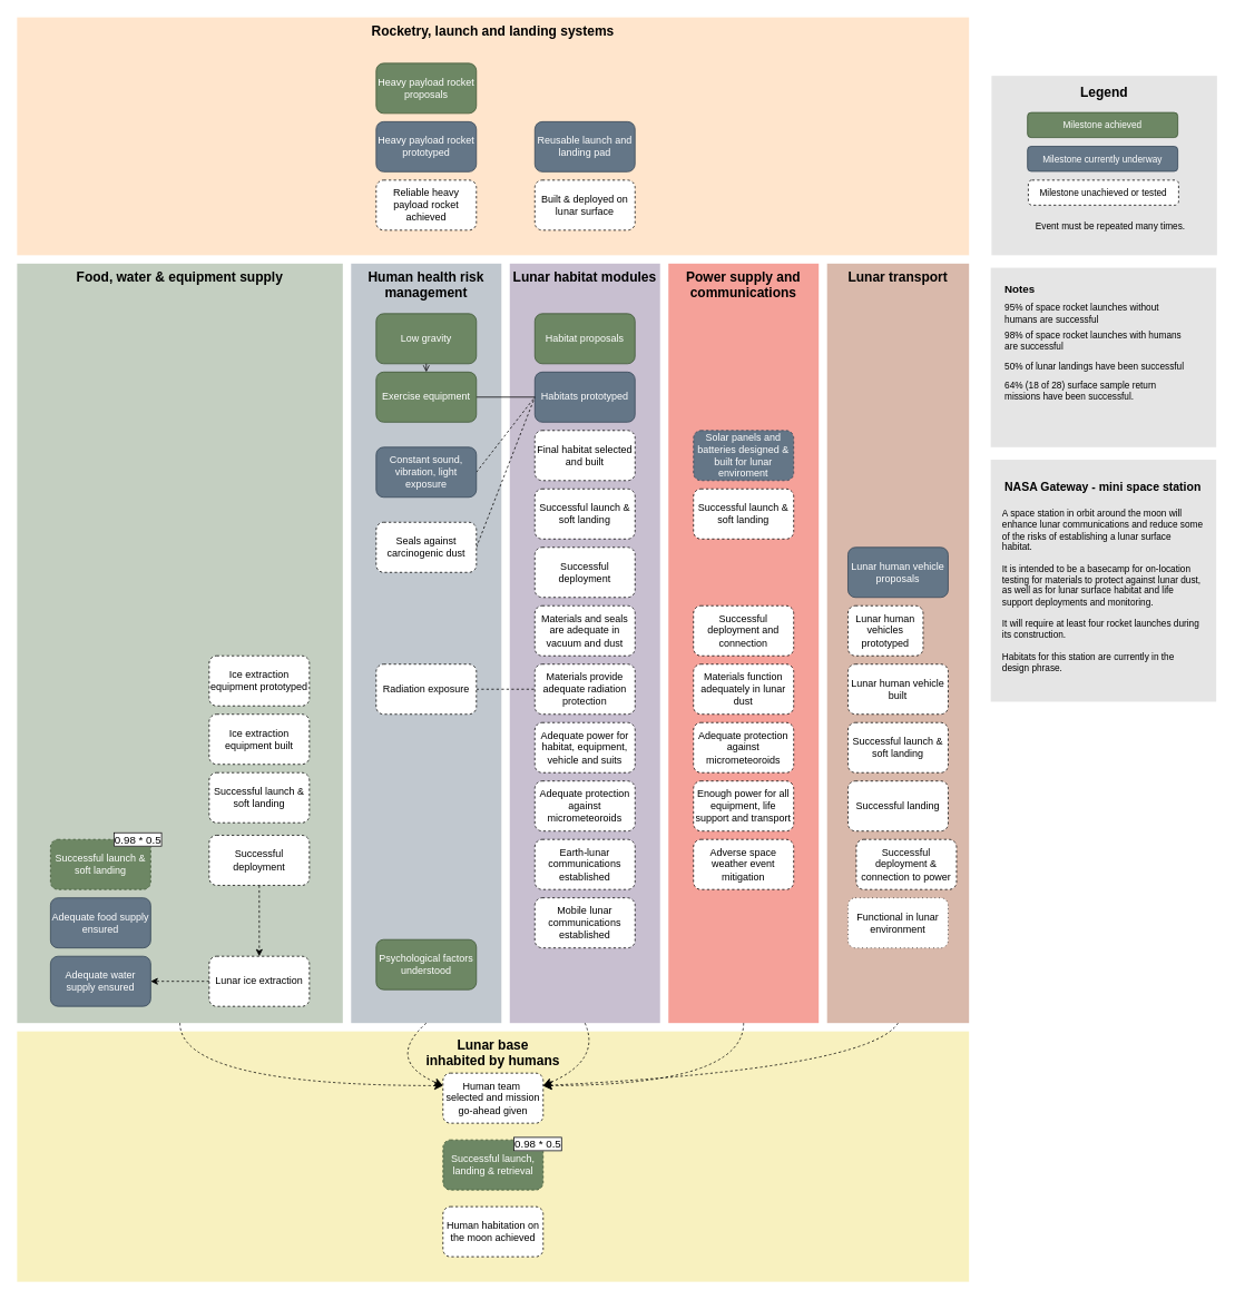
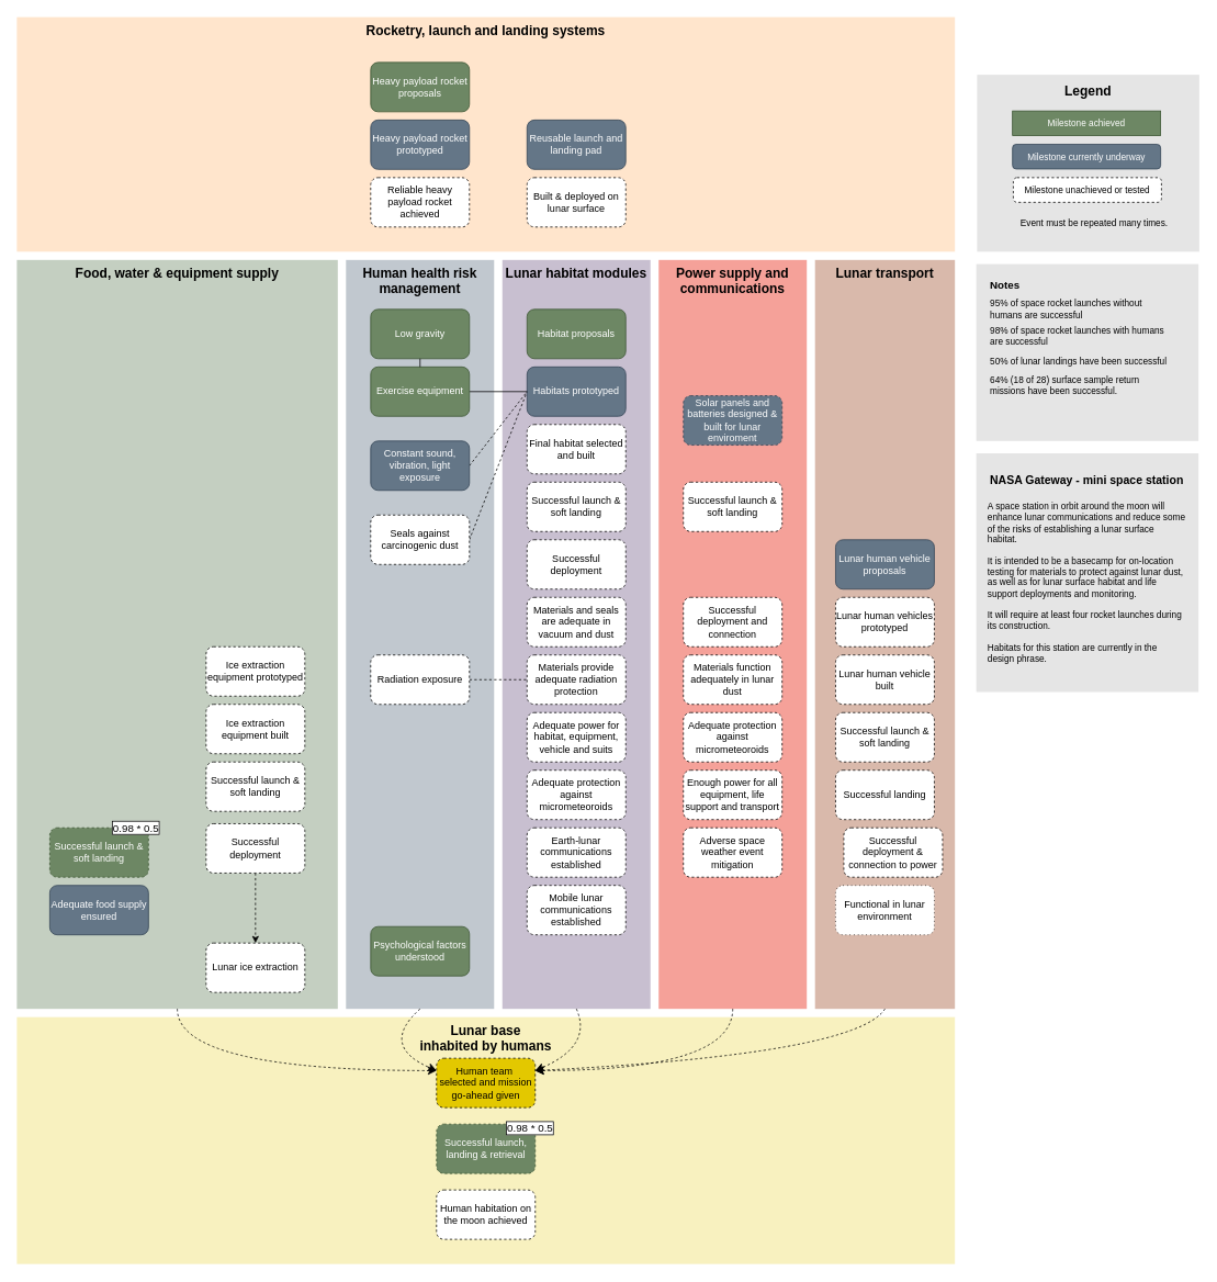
- <mxCell id="72" value="Milestone achieved" style="rounded=1;whiteSpace=wrap;html=1;fontFamily=Helvetica;fontSize=11;labelBackgroundColor=none;fillColor=#6d8764;strokeColor=#3A5431;fontColor=#ffffff;" parent="1" vertex="1"><mxGeometry x="1230" y="134" width="180" height="30" as="geometry" /></mxCell>
+ <mxCell id="72" value="Milestone achieved" style="whiteSpace=wrap;html=1;fontFamily=Helvetica;fontSize=11;labelBackgroundColor=none;fillColor=#6d8764;strokeColor=#3A5431;fontColor=#ffffff;rounded=0;" parent="1" vertex="1"><mxGeometry x="1230" y="134" width="180" height="30" as="geometry" /></mxCell>
- <mxCell id="63" value="" style="edgeStyle=orthogonalEdgeStyle;rounded=0;orthogonalLoop=1;jettySize=auto;html=1;endArrow=open;endFill=0;" parent="1" source="37" target="51" edge="1"><mxGeometry relative="1" as="geometry"><mxPoint x="510" y="435" as="sourcePoint" /><mxPoint x="510" y="656" as="targetPoint" /><Array as="points"><mxPoint x="510" y="485" /></Array></mxGeometry></mxCell>
+ <mxCell id="63" value="" style="edgeStyle=orthogonalEdgeStyle;rounded=0;orthogonalLoop=1;jettySize=auto;html=1;endArrow=none;endFill=0;" parent="1" source="37" target="51" edge="1"><mxGeometry relative="1" as="geometry"><mxPoint x="510" y="435" as="sourcePoint" /><mxPoint x="510" y="656" as="targetPoint" /><Array as="points"><mxPoint x="510" y="485" /></Array></mxGeometry></mxCell>
- <mxCell id="52" value="Solar panels and batteries designed &amp;amp; built for lunar enviroment" style="rounded=1;whiteSpace=wrap;html=1;dashed=1;fillColor=#647687;fontColor=#ffffff;strokeColor=#314354;" parent="1" vertex="1"><mxGeometry x="830" y="515" width="120" height="60" as="geometry" /></mxCell>
+ <mxCell id="52" value="Solar panels and batteries designed &amp;amp; built for lunar enviroment" style="rounded=1;whiteSpace=wrap;html=1;dashed=1;fillColor=#647687;fontColor=#ffffff;strokeColor=#314354;" parent="1" vertex="1"><mxGeometry x="830" y="480" width="120" height="60" as="geometry" /></mxCell>
- <mxCell id="25" value="Lunar human vehicles prototyped" style="rounded=1;whiteSpace=wrap;html=1;dashed=1;" parent="1" vertex="1"><mxGeometry x="1015" y="725" width="90" height="60" as="geometry" /></mxCell>
+ <mxCell id="25" value="Lunar human vehicles prototyped" style="rounded=1;whiteSpace=wrap;html=1;dashed=1;" parent="1" vertex="1"><mxGeometry x="1015" y="725" width="120" height="60" as="geometry" /></mxCell>
- <mxCell id="34" value="Adequate water supply ensured" style="rounded=1;whiteSpace=wrap;html=1;fillColor=#647687;strokeColor=#314354;fontColor=#ffffff;" parent="1" vertex="1"><mxGeometry x="60" y="1145" width="120" height="60" as="geometry" /></mxCell>
- <mxCell id="35" style="edgeStyle=orthogonalEdgeStyle;rounded=0;orthogonalLoop=1;jettySize=auto;html=1;endArrow=classic;endFill=1;dashed=1;" parent="1" source="33" target="34" edge="1"><mxGeometry relative="1" as="geometry" /></mxCell>
- <mxCell id="24" value="Human team&amp;nbsp;&lt;div&gt;selected and mission go-ahead given&lt;/div&gt;" style="rounded=1;whiteSpace=wrap;html=1;dashed=1;" parent="1" vertex="1"><mxGeometry x="530" y="1285" width="120" height="60" as="geometry" /></mxCell>
+ <mxCell id="24" value="Human team&amp;nbsp;&lt;div&gt;selected and mission go-ahead given&lt;/div&gt;" style="rounded=1;whiteSpace=wrap;html=1;dashed=1;fillColor=#e3c800;" parent="1" vertex="1"><mxGeometry x="530" y="1285" width="120" height="60" as="geometry" /></mxCell>
